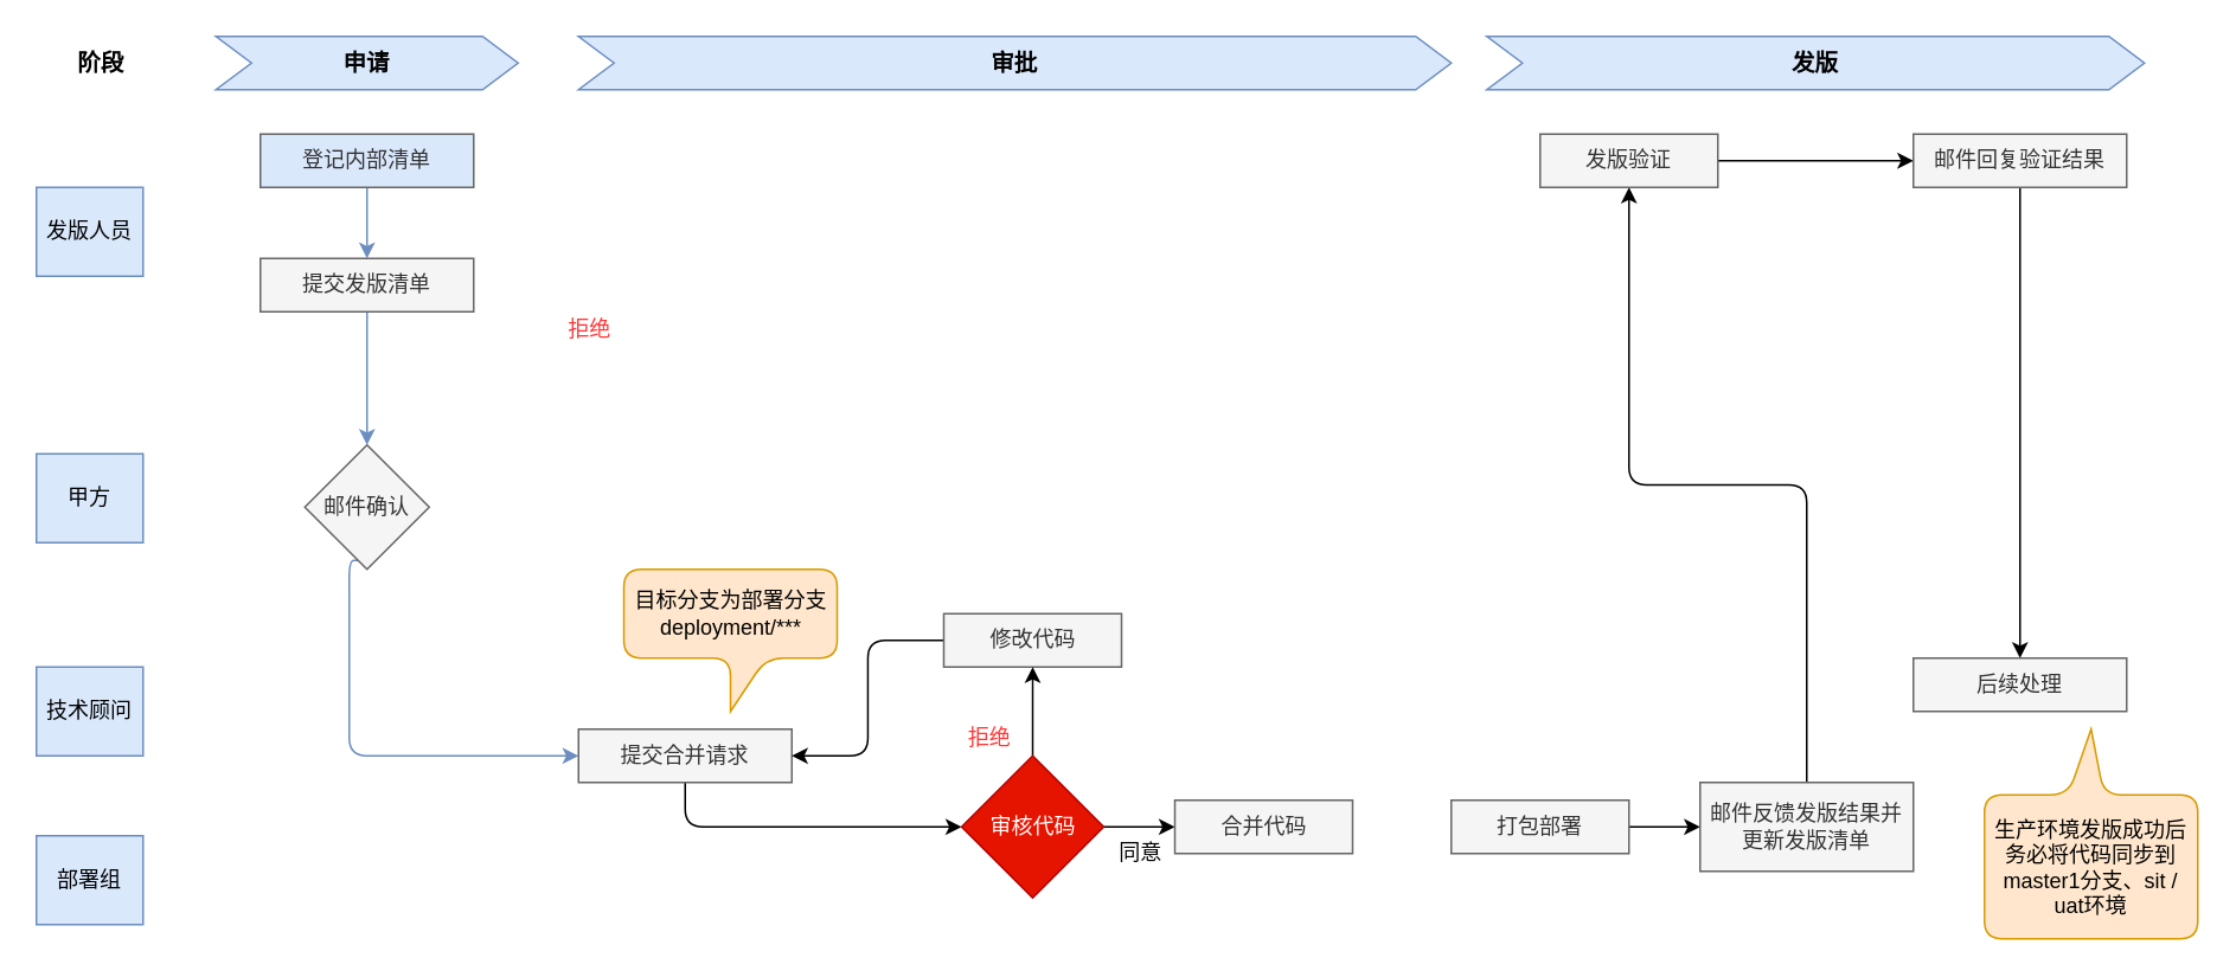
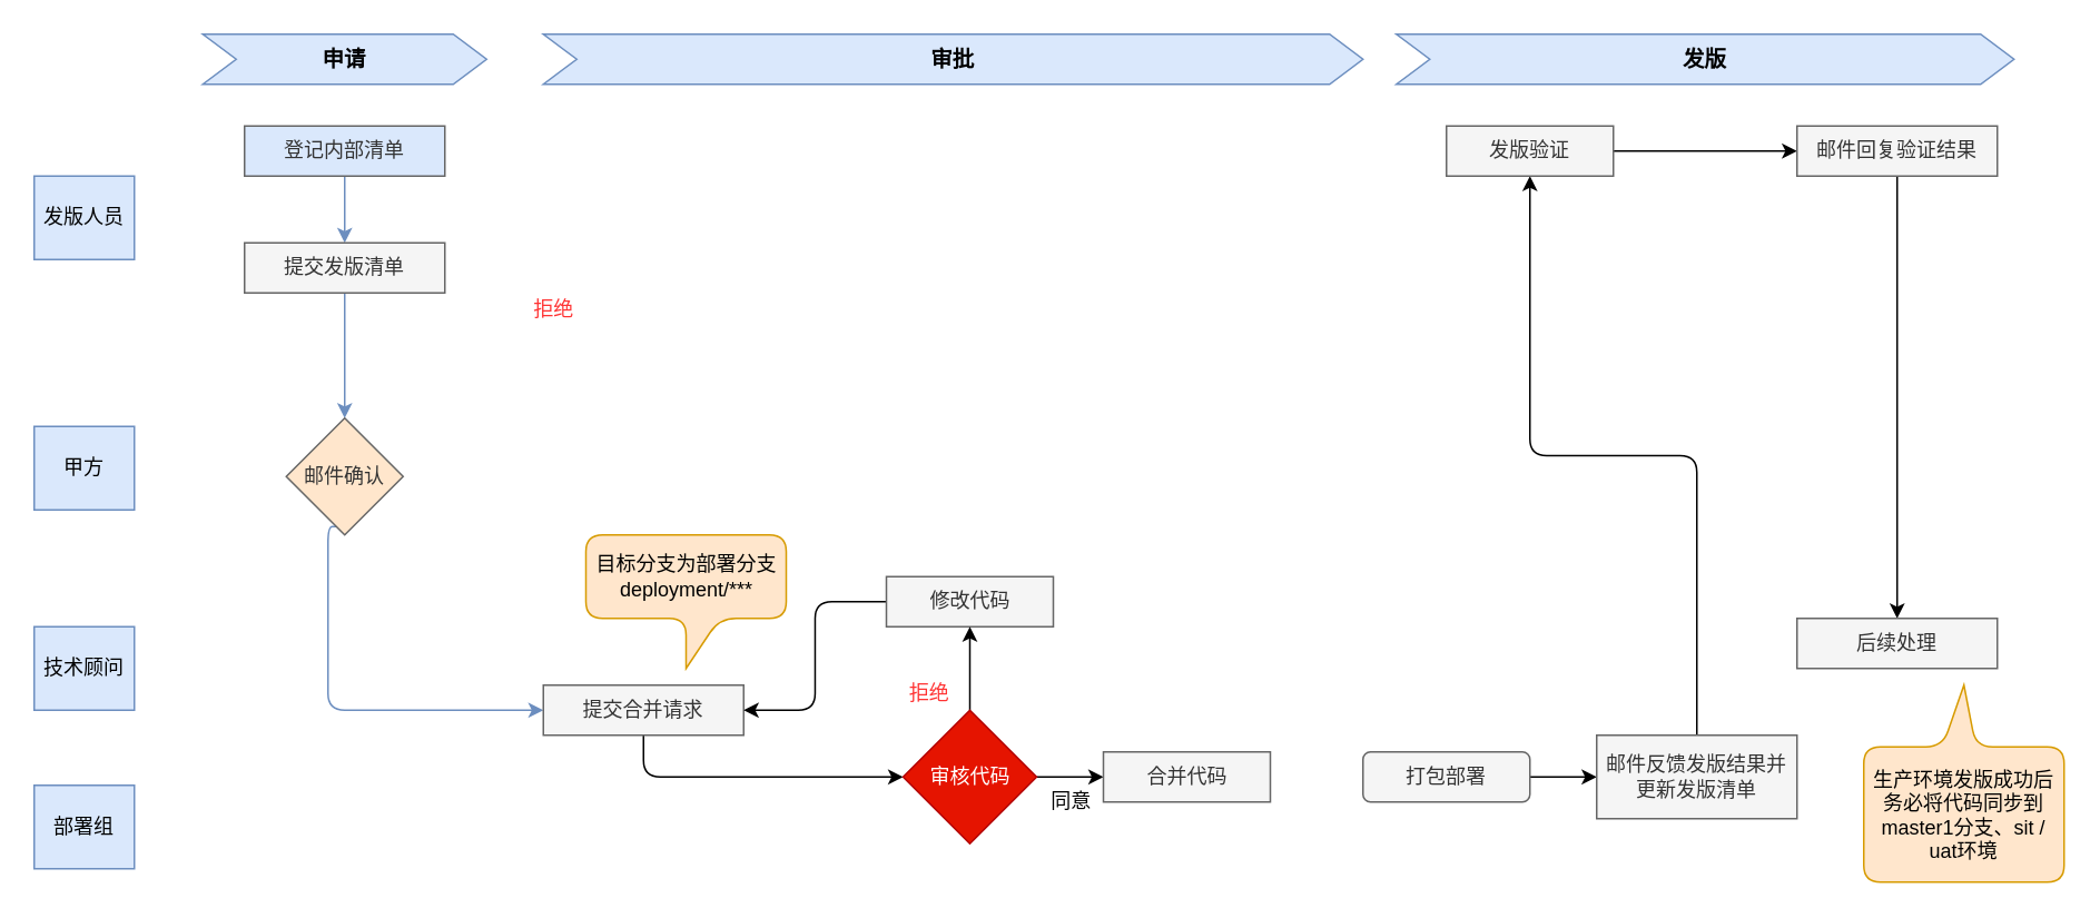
- <mxCell id="2" value="&lt;b&gt;&lt;font style=&quot;font-size: 13px&quot;&gt;阶段&lt;/font&gt;&lt;/b&gt;" style="text;html=1;align=center;verticalAlign=middle;resizable=0;points=[];autosize=1;strokeColor=none;" vertex="1" parent="1"><mxGeometry x="36" y="25" width="40" height="20" as="geometry" /></mxCell>
- <mxCell id="37" value="邮件确认" style="rhombus;whiteSpace=wrap;html=1;fillColor=#f5f5f5;strokeColor=#666666;fontColor=#333333;" vertex="1" parent="1"><mxGeometry x="171" y="250" width="70" height="70" as="geometry" /></mxCell>
+ <mxCell id="37" value="邮件确认" style="rhombus;whiteSpace=wrap;html=1;fillColor=#ffe6cc;strokeColor=#666666;fontColor=#333333;" vertex="1" parent="1"><mxGeometry x="171" y="250" width="70" height="70" as="geometry" /></mxCell>
- <mxCell id="25" value="打包部署" style="whiteSpace=wrap;html=1;fillColor=#f5f5f5;strokeColor=#666666;fontColor=#333333;" vertex="1" parent="1"><mxGeometry x="816" y="450" width="100" height="30" as="geometry" /></mxCell>
+ <mxCell id="25" value="打包部署" style="whiteSpace=wrap;html=1;fillColor=#f5f5f5;strokeColor=#666666;fontColor=#333333;rounded=1;" vertex="1" parent="1"><mxGeometry x="816" y="450" width="100" height="30" as="geometry" /></mxCell>
